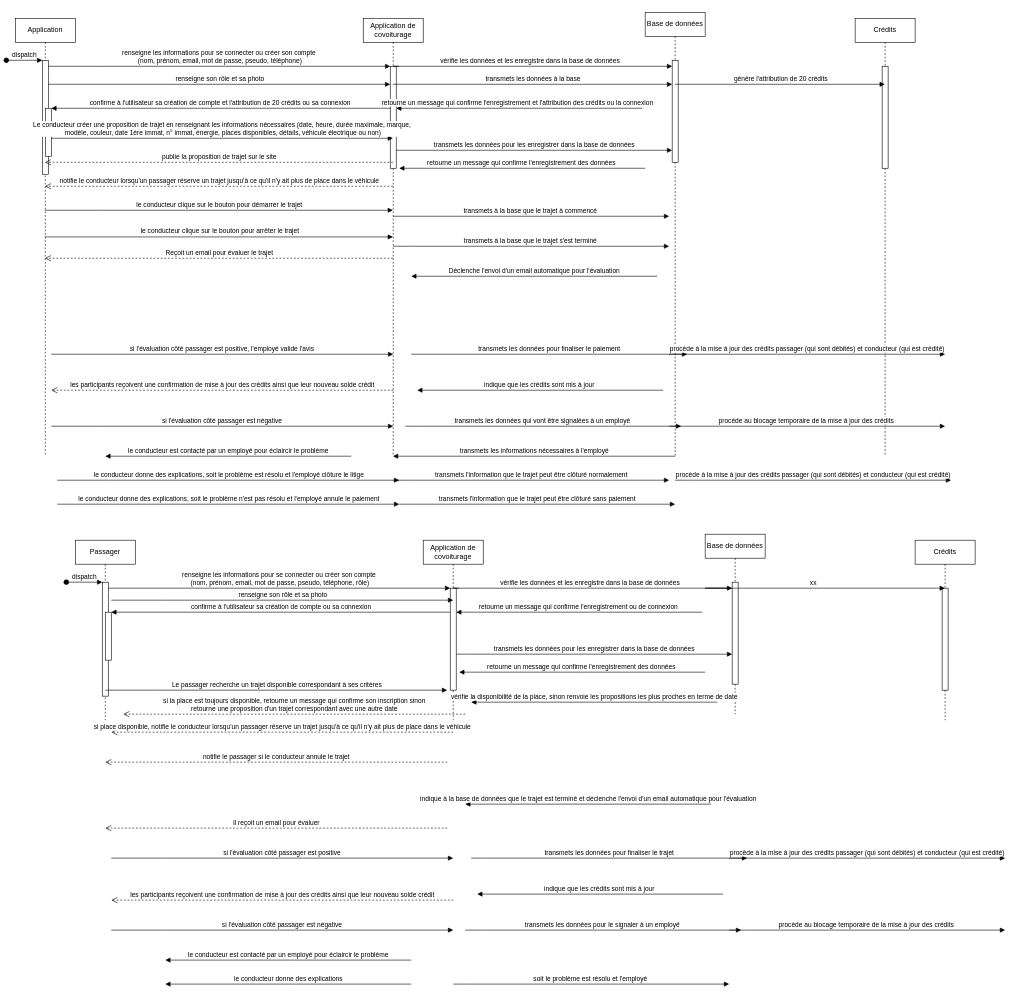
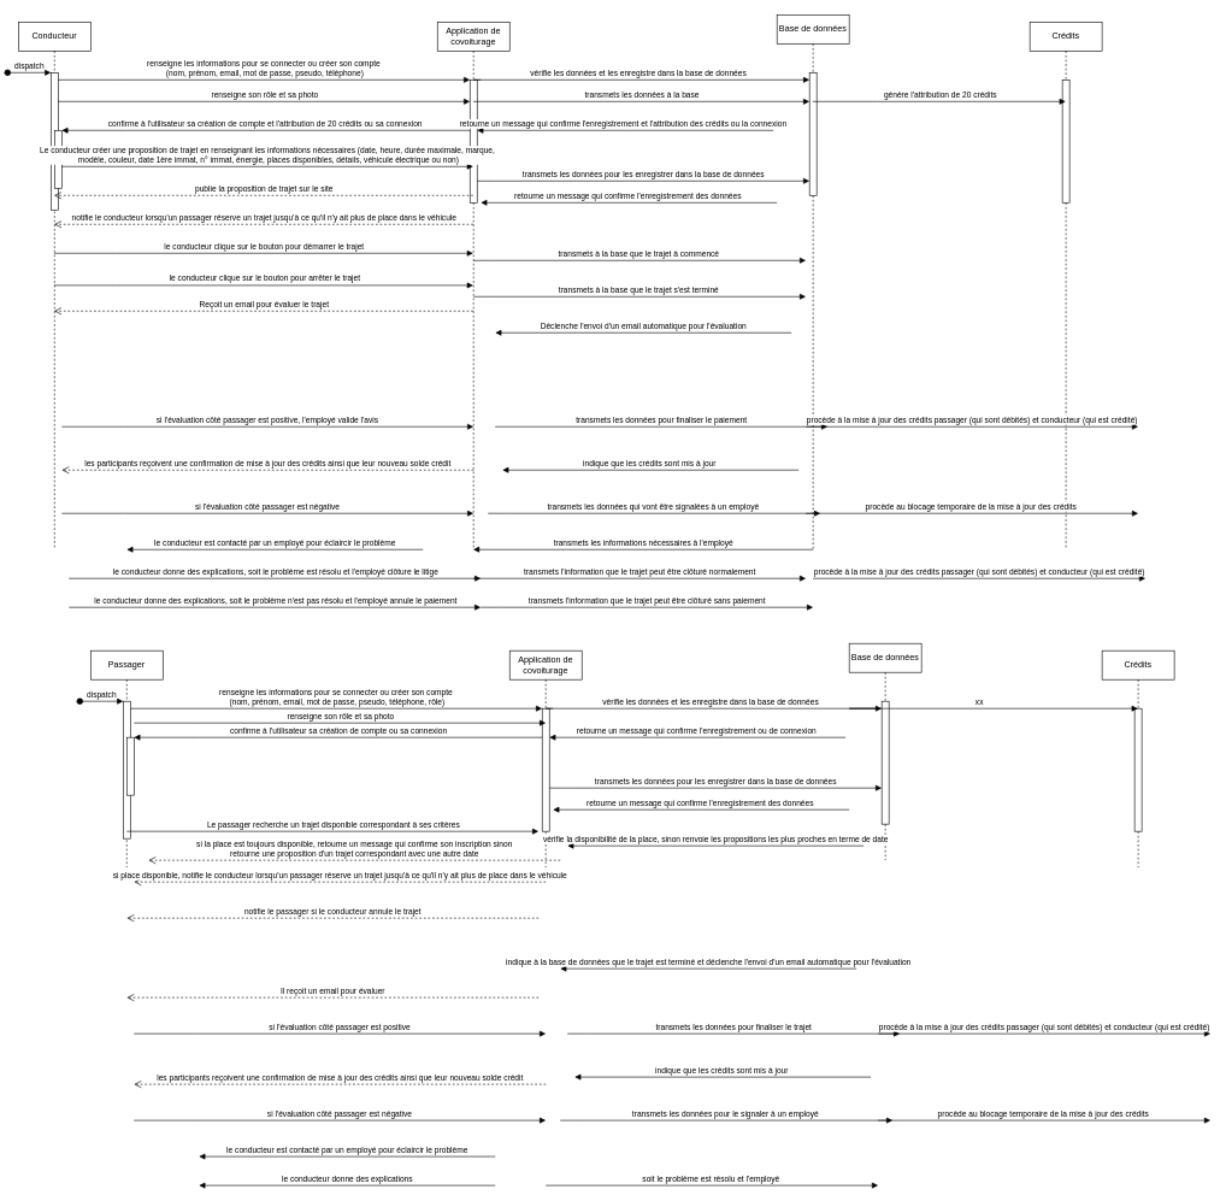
- <mxCell id="2" value="Application" style="shape=umlLifeline;perimeter=lifelinePerimeter;whiteSpace=wrap;html=1;container=0;dropTarget=0;collapsible=0;recursiveResize=0;outlineConnect=0;portConstraint=eastwest;newEdgeStyle={&quot;edgeStyle&quot;:&quot;elbowEdgeStyle&quot;,&quot;elbow&quot;:&quot;vertical&quot;,&quot;curved&quot;:0,&quot;rounded&quot;:0};" parent="1" vertex="1"><mxGeometry x="20" y="30" width="100" height="730" as="geometry" /></mxCell>
+ <mxCell id="2" value="Conducteur" style="shape=umlLifeline;perimeter=lifelinePerimeter;whiteSpace=wrap;html=1;container=0;dropTarget=0;collapsible=0;recursiveResize=0;outlineConnect=0;portConstraint=eastwest;newEdgeStyle={&quot;edgeStyle&quot;:&quot;elbowEdgeStyle&quot;,&quot;elbow&quot;:&quot;vertical&quot;,&quot;curved&quot;:0,&quot;rounded&quot;:0};" parent="1" vertex="1"><mxGeometry x="20" y="30" width="100" height="730" as="geometry" /></mxCell>
